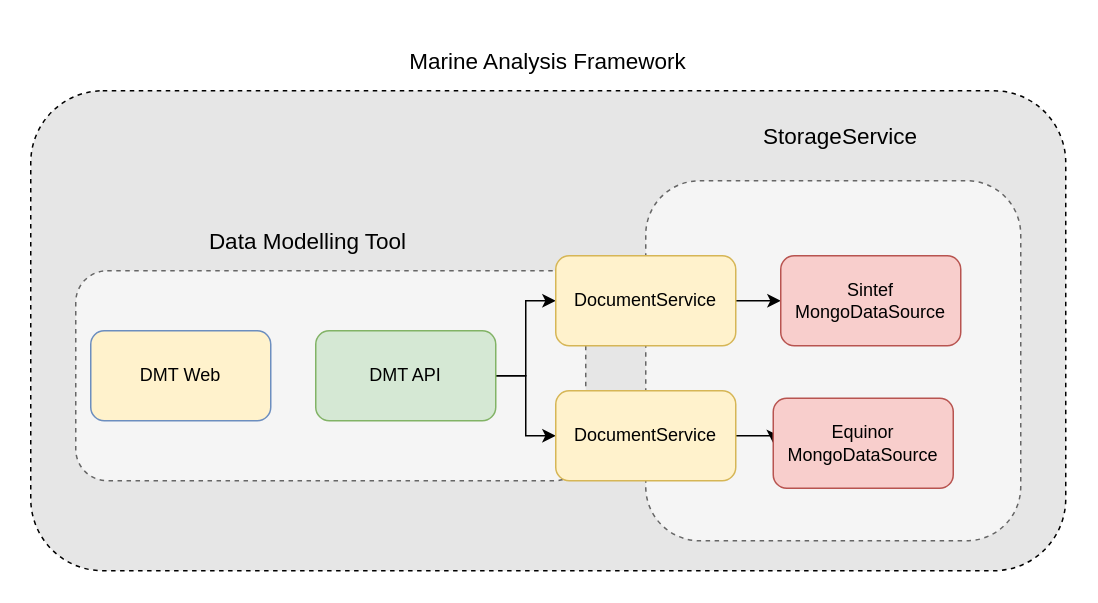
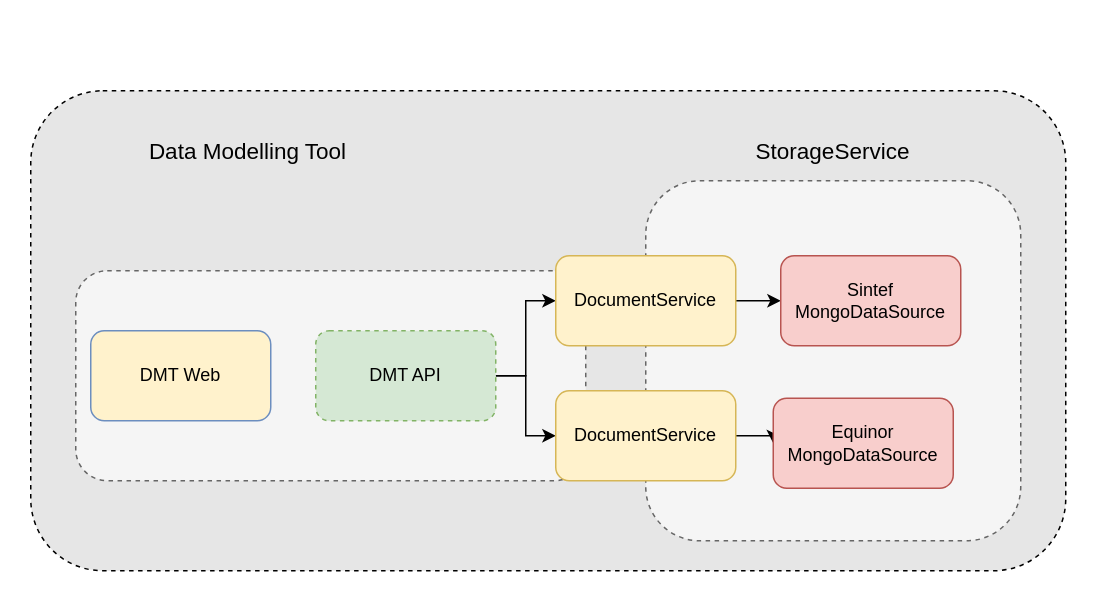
- <mxCell id="16" value="Marine Analysis Framework" style="text;html=1;strokeColor=none;fillColor=none;align=center;verticalAlign=middle;whiteSpace=wrap;rounded=0;fontStyle=0;fontSize=15;" vertex="1" parent="1"><mxGeometry x="270" y="20" width="190" height="40" as="geometry" /></mxCell>
- <mxCell id="14" value="StorageService" style="text;html=1;strokeColor=none;fillColor=none;align=center;verticalAlign=middle;whiteSpace=wrap;rounded=0;fontStyle=0;fontSize=15;" vertex="1" parent="1"><mxGeometry x="465" y="70" width="190" height="40" as="geometry" /></mxCell>
+ <mxCell id="14" value="StorageService" style="text;html=1;strokeColor=none;fillColor=none;align=center;verticalAlign=middle;whiteSpace=wrap;rounded=0;fontStyle=0;fontSize=15;" vertex="1" parent="1"><mxGeometry x="460" y="80" width="190" height="40" as="geometry" /></mxCell>
- <mxCell id="15" value="Data Modelling Tool" style="text;html=1;strokeColor=none;fillColor=none;align=center;verticalAlign=middle;whiteSpace=wrap;rounded=0;fontStyle=0;fontSize=15;" vertex="1" parent="1"><mxGeometry x="110" y="140" width="190" height="40" as="geometry" /></mxCell>
+ <mxCell id="15" value="Data Modelling Tool" style="text;html=1;strokeColor=none;fillColor=none;align=center;verticalAlign=middle;whiteSpace=wrap;rounded=0;fontStyle=0;fontSize=15;" vertex="1" parent="1"><mxGeometry x="70" y="80" width="190" height="40" as="geometry" /></mxCell>
- <mxCell id="8" value="DMT API" style="rounded=1;whiteSpace=wrap;html=1;fillColor=#d5e8d4;strokeColor=#82b366;" vertex="1" parent="1"><mxGeometry x="210" y="220" width="120" height="60" as="geometry" /></mxCell>
+ <mxCell id="8" value="DMT API" style="rounded=1;whiteSpace=wrap;html=1;fillColor=#d5e8d4;strokeColor=#82b366;dashed=1;" vertex="1" parent="1"><mxGeometry x="210" y="220" width="120" height="60" as="geometry" /></mxCell>
